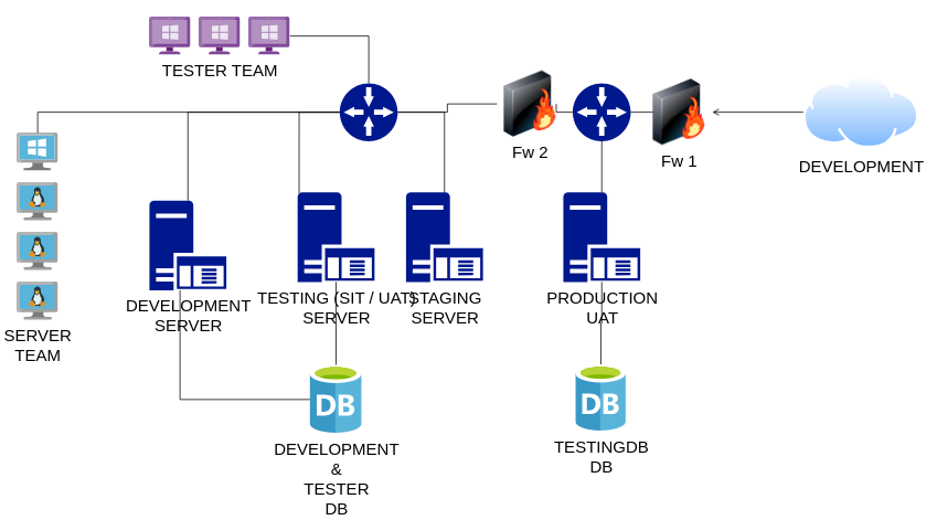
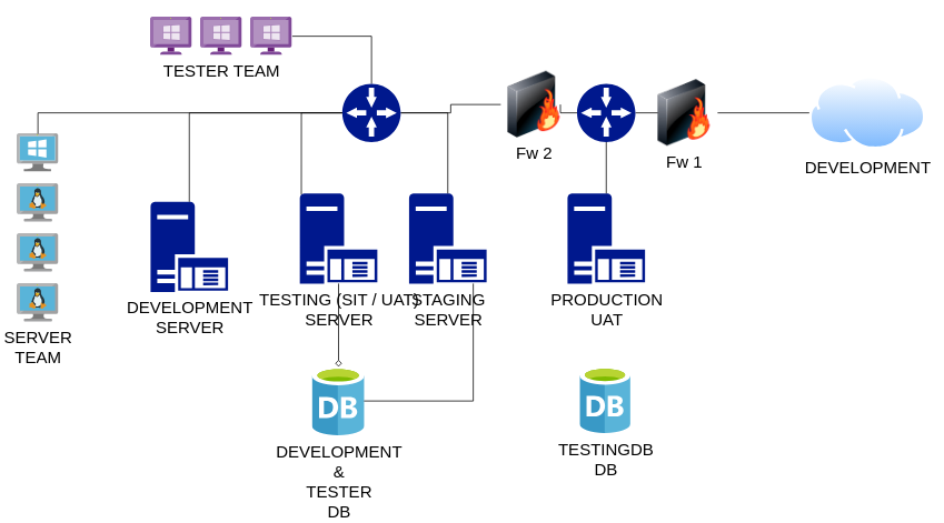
- <mxCell id="34" style="edgeStyle=orthogonalEdgeStyle;rounded=0;orthogonalLoop=1;jettySize=auto;html=1;endArrow=open;endFill=0;fontSize=20;" edge="1" parent="1" source="35" target="33"><mxGeometry relative="1" as="geometry" /></mxCell>
+ <mxCell id="34" style="edgeStyle=orthogonalEdgeStyle;rounded=0;orthogonalLoop=1;jettySize=auto;html=1;endArrow=none;endFill=0;fontSize=20;" edge="1" parent="1" source="35" target="33"><mxGeometry relative="1" as="geometry" /></mxCell>
- <mxCell id="9" style="edgeStyle=orthogonalEdgeStyle;rounded=0;orthogonalLoop=1;jettySize=auto;html=1;endArrow=none;endFill=0;fontSize=20;" edge="1" parent="1" source="10" target="11"><mxGeometry relative="1" as="geometry" /></mxCell>
- <mxCell id="5" style="edgeStyle=orthogonalEdgeStyle;rounded=0;orthogonalLoop=1;jettySize=auto;html=1;endArrow=none;endFill=0;fontSize=20;" edge="1" parent="1" source="6" target="2"><mxGeometry relative="1" as="geometry" /></mxCell>
+ <mxCell id="5" style="edgeStyle=orthogonalEdgeStyle;rounded=0;orthogonalLoop=1;jettySize=auto;html=1;endArrow=diamond;endFill=0;fontSize=20;" edge="1" parent="1" source="6" target="2"><mxGeometry relative="1" as="geometry" /></mxCell>
+ <mxCell id="7" style="edgeStyle=orthogonalEdgeStyle;rounded=0;orthogonalLoop=1;jettySize=auto;html=1;entryX=0.986;entryY=0.496;entryDx=0;entryDy=0;entryPerimeter=0;endArrow=none;endFill=0;fontSize=20;" edge="1" parent="1" source="8" target="2"><mxGeometry relative="1" as="geometry"><Array as="points"><mxPoint x="567" y="481" /></Array></mxGeometry></mxCell>
- <mxCell id="3" style="edgeStyle=orthogonalEdgeStyle;rounded=0;orthogonalLoop=1;jettySize=auto;html=1;entryX=-0.002;entryY=0.508;entryDx=0;entryDy=0;entryPerimeter=0;endArrow=none;endFill=0;fontSize=20;" edge="1" parent="1" source="4" target="2"><mxGeometry relative="1" as="geometry"><Array as="points"><mxPoint x="217" y="482" /></Array></mxGeometry></mxCell>
